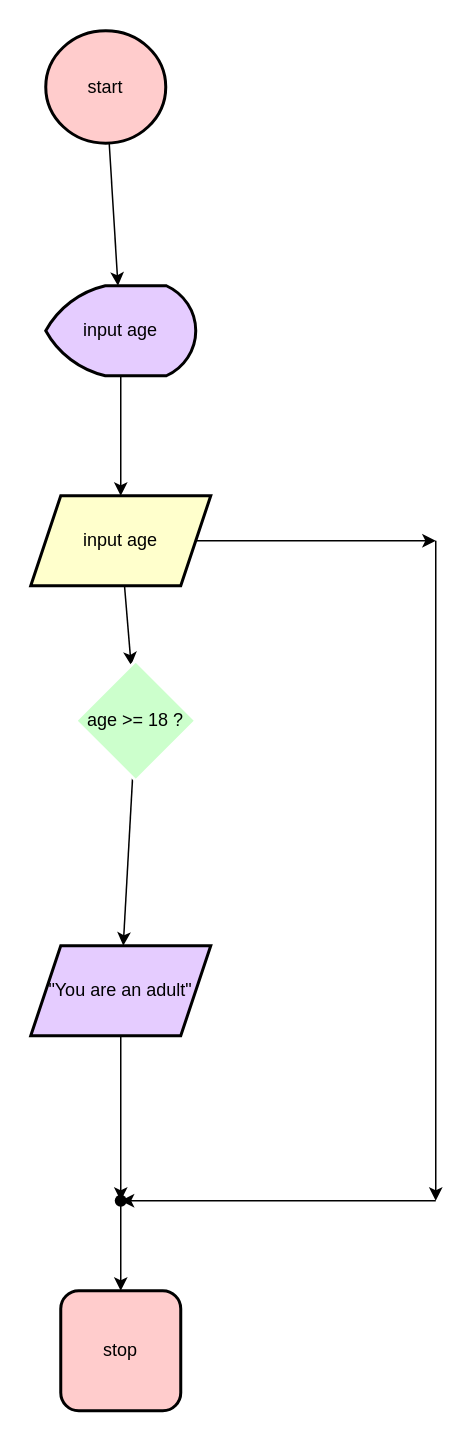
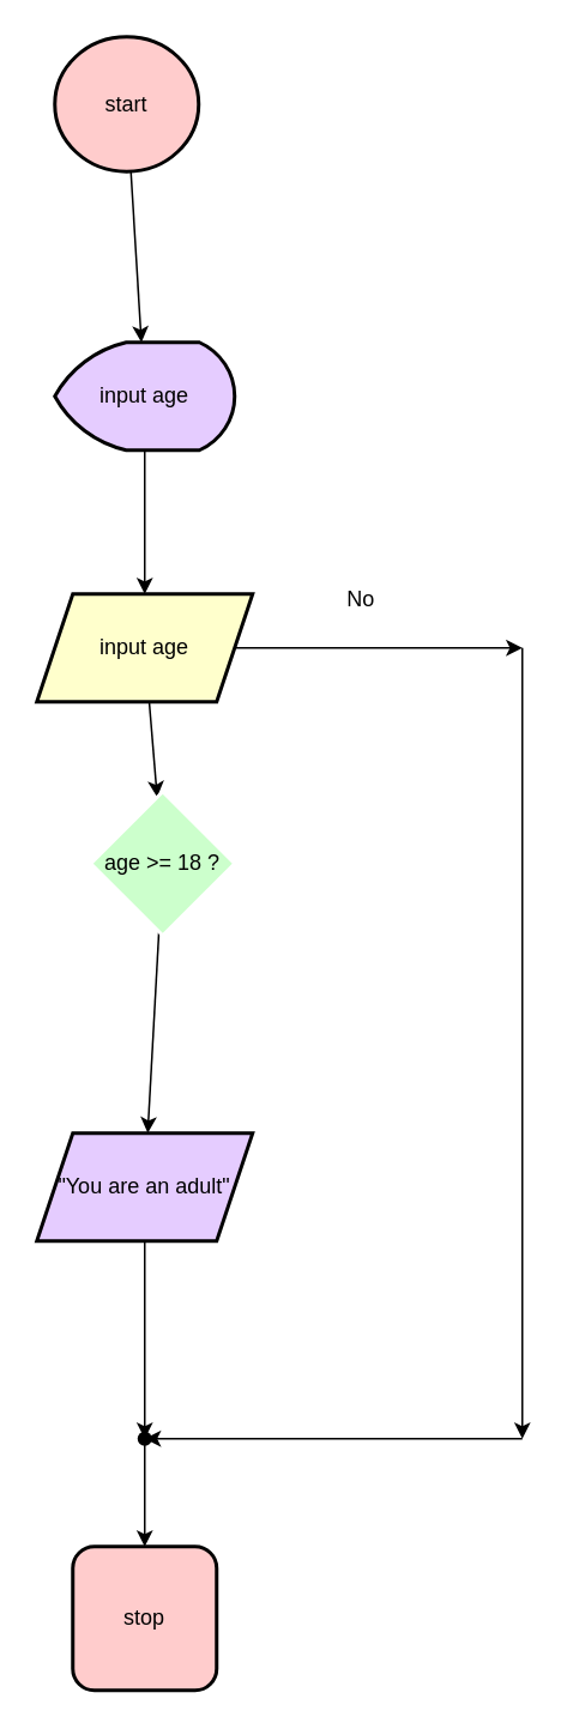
+ <mxCell id="18" value="No" style="text;html=1;align=center;verticalAlign=middle;resizable=0;points=[];autosize=1;strokeColor=none;fillColor=none;" vertex="1" parent="1"><mxGeometry x="180" y="318" width="40" height="30" as="geometry" /></mxCell>
